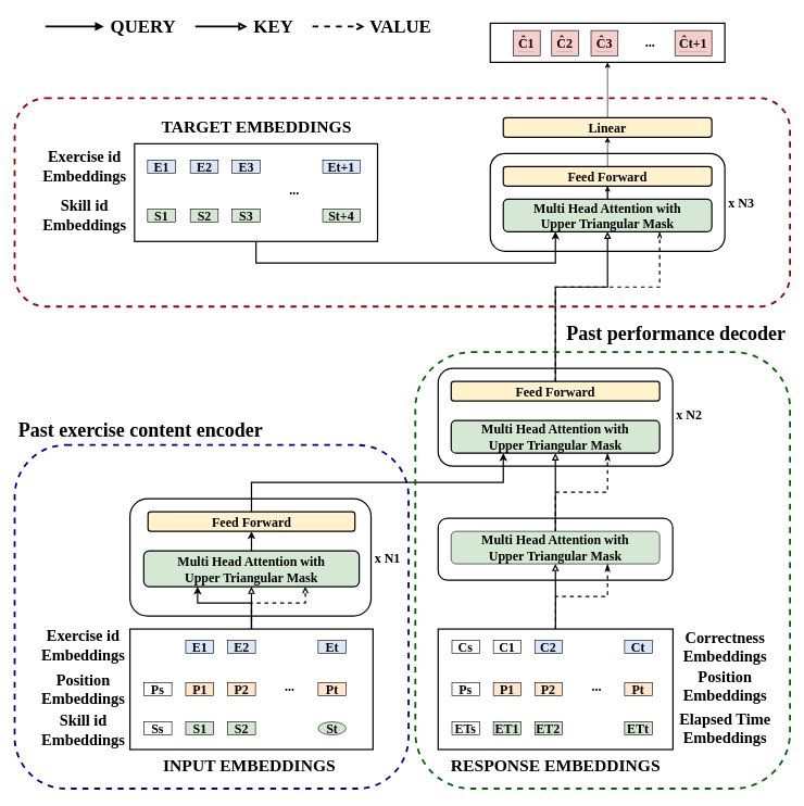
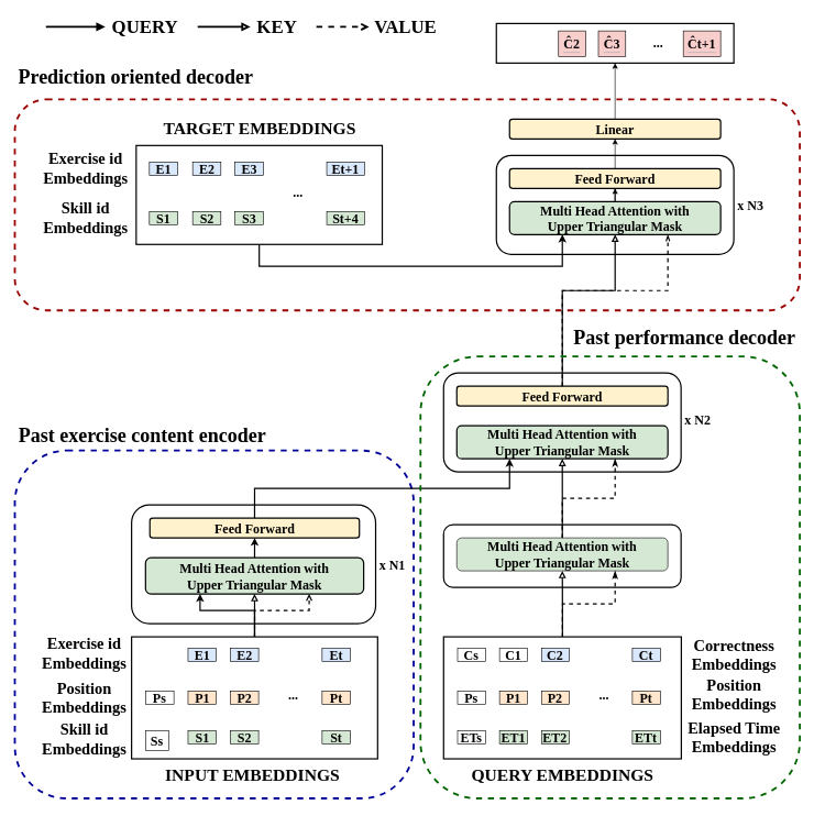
- <mxCell id="14" value="&lt;h1 id=&quot;firstHeading&quot; class=&quot;firstHeading mw-first-heading&quot; style=&quot;margin: 0px 0px 0.25em; padding: 0px; overflow: visible; border-bottom: 1px solid rgb(162, 169, 177); line-height: 1.3; font-size: 20px;&quot;&gt;&lt;font style=&quot;font-size: 20px;&quot;&gt;Ĉ1&lt;/font&gt;&lt;/h1&gt;" style="rounded=0;whiteSpace=wrap;html=1;fillColor=#f8cecc;strokeColor=#000000;fontSize=20;fontStyle=1;verticalAlign=top;fontFamily=Times New Roman;" vertex="1" parent="1"><mxGeometry x="787.32" y="46.25" width="41.3" height="38.75" as="geometry" /></mxCell>
+ <mxCell id="19" value="Prediction oriented decoder" style="text;html=1;align=center;verticalAlign=middle;resizable=0;points=[];autosize=1;strokeColor=none;fillColor=none;fontSize=30;fontFamily=Times New Roman;fontStyle=1;container=1;" vertex="1" parent="1"><mxGeometry x="20.38" y="95" width="370" height="40" as="geometry" /></mxCell>
- <mxCell id="79" value="Ss" style="rounded=0;whiteSpace=wrap;html=1;strokeColor=#000000;fontSize=20;fontStyle=1;sketch=0;fontFamily=Times New Roman;container=0;" vertex="1" parent="1"><mxGeometry x="220.394" y="1107.5" width="42.791" height="20" as="geometry" /></mxCell>
+ <mxCell id="79" value="Ss" style="rounded=0;whiteSpace=wrap;html=1;strokeColor=#000000;fontSize=20;fontStyle=1;sketch=0;fontFamily=Times New Roman;container=0;" vertex="1" parent="1"><mxGeometry x="220.394" y="1107.5" width="35" height="30" as="geometry" /></mxCell>
- <mxCell id="70" value="St" style="ellipse;whiteSpace=wrap;html=1;fillColor=#d5e8d4;strokeColor=#000000;fontSize=20;fontStyle=1;sketch=0;fontFamily=Times New Roman;container=0;" vertex="1" parent="1"><mxGeometry x="487.836" y="1107.5" width="42.791" height="20" as="geometry" /></mxCell>
+ <mxCell id="70" value="St" style="rounded=0;whiteSpace=wrap;html=1;fillColor=#d5e8d4;strokeColor=#000000;fontSize=20;fontStyle=1;sketch=0;fontFamily=Times New Roman;container=0;" vertex="1" parent="1"><mxGeometry x="487.836" y="1107.5" width="42.791" height="20" as="geometry" /></mxCell>
- <mxCell id="39" value="RESPONSE EMBEDDINGS" style="text;html=1;align=center;verticalAlign=middle;resizable=0;points=[];autosize=1;strokeColor=none;fillColor=none;fontSize=26;fontStyle=1;fontFamily=Times New Roman;" vertex="1" parent="1"><mxGeometry x="682.18" y="1155" width="340" height="40" as="geometry" /></mxCell>
+ <mxCell id="39" value="QUERY EMBEDDINGS" style="text;html=1;align=center;verticalAlign=middle;resizable=0;points=[];autosize=1;strokeColor=none;fillColor=none;fontSize=26;fontStyle=1;fontFamily=Times New Roman;" vertex="1" parent="1"><mxGeometry x="682.18" y="1155" width="340" height="40" as="geometry" /></mxCell>
